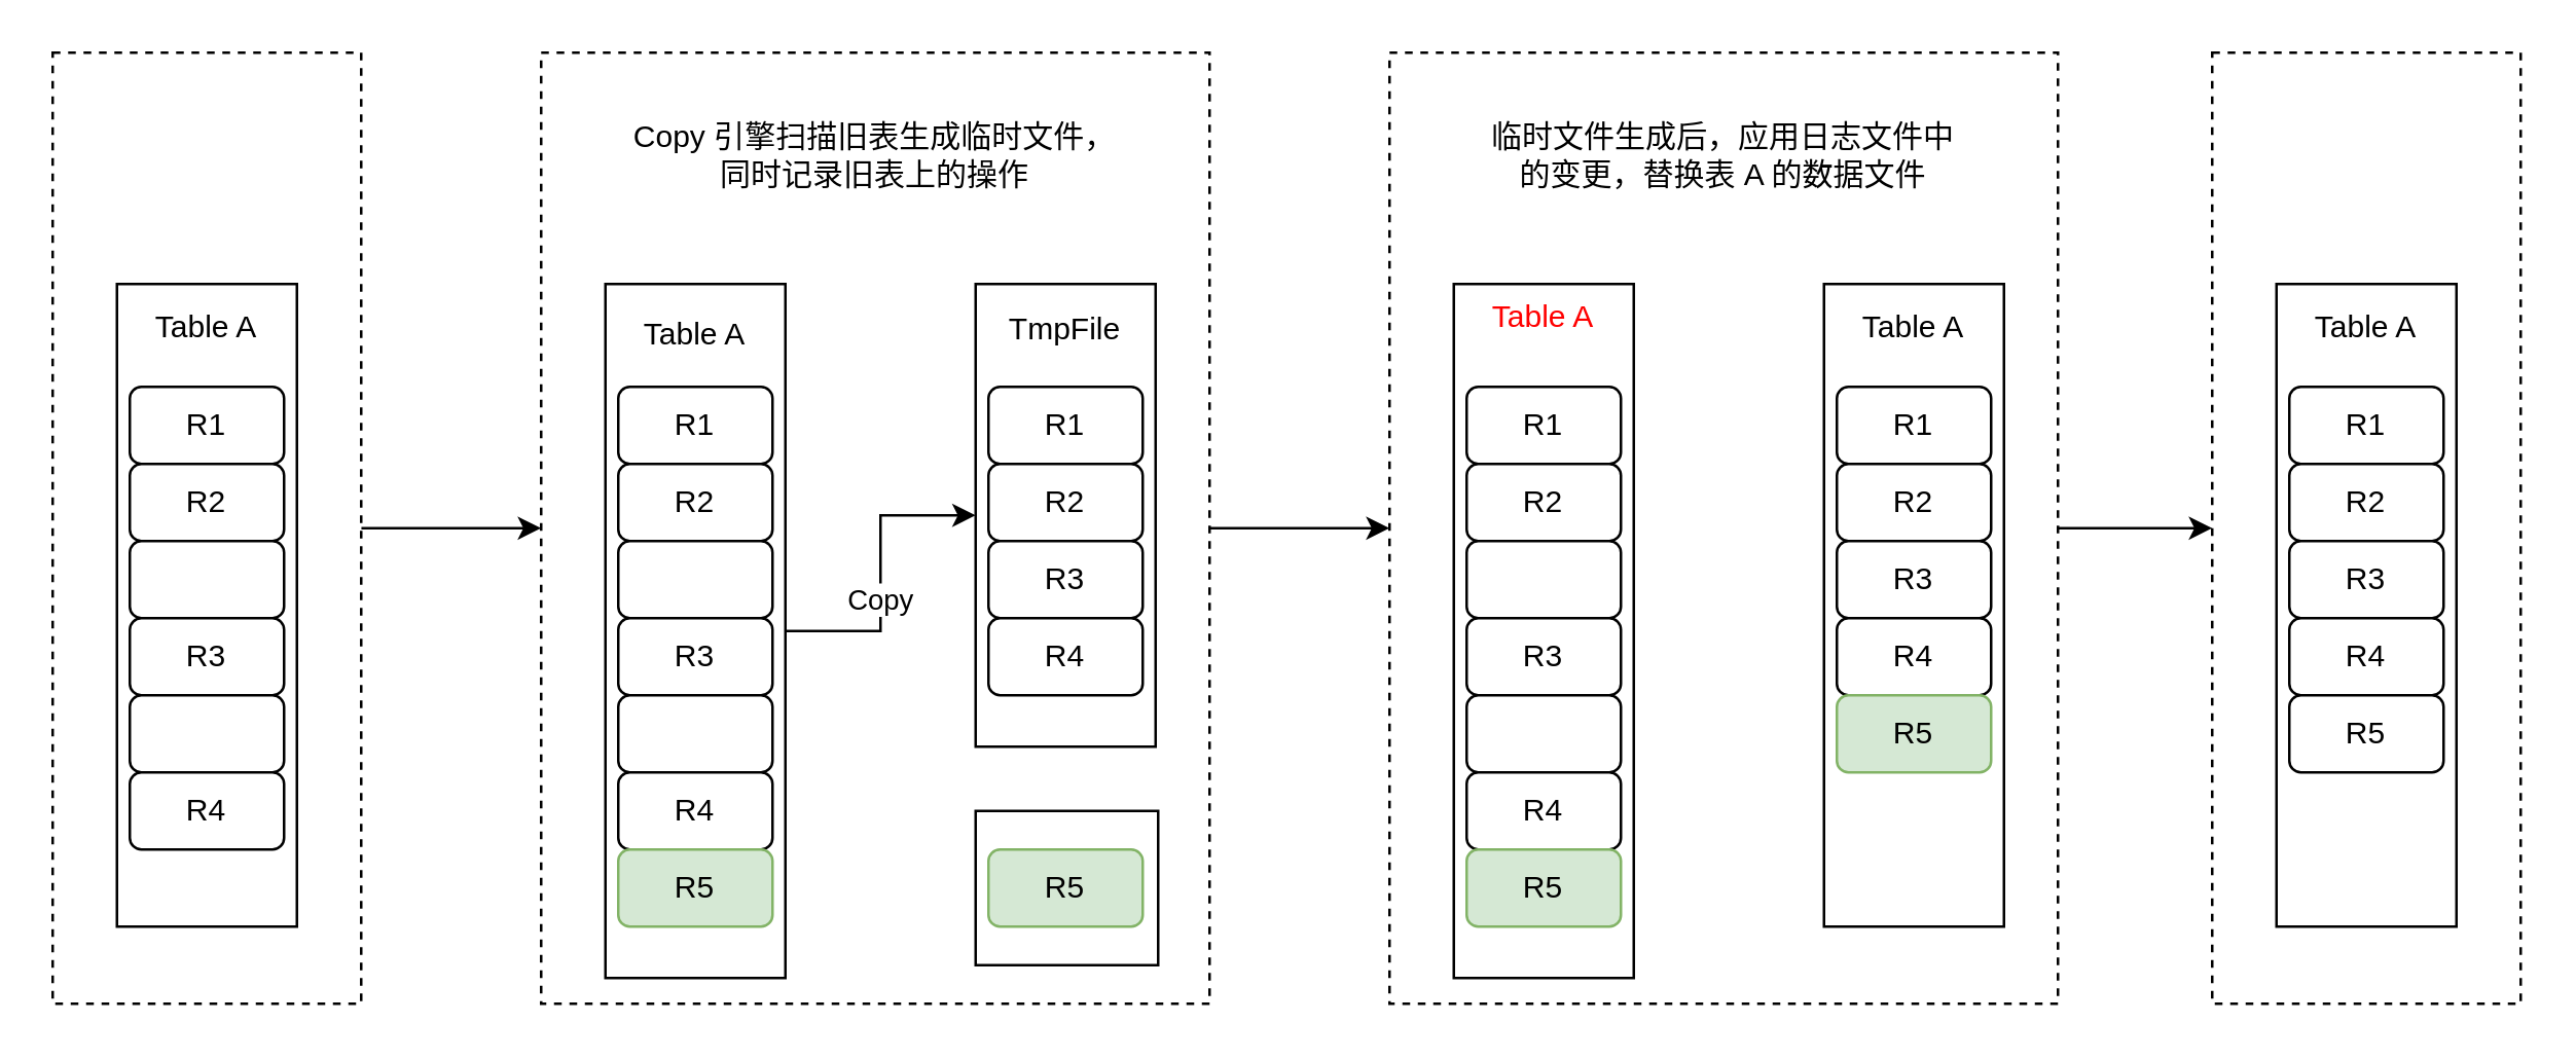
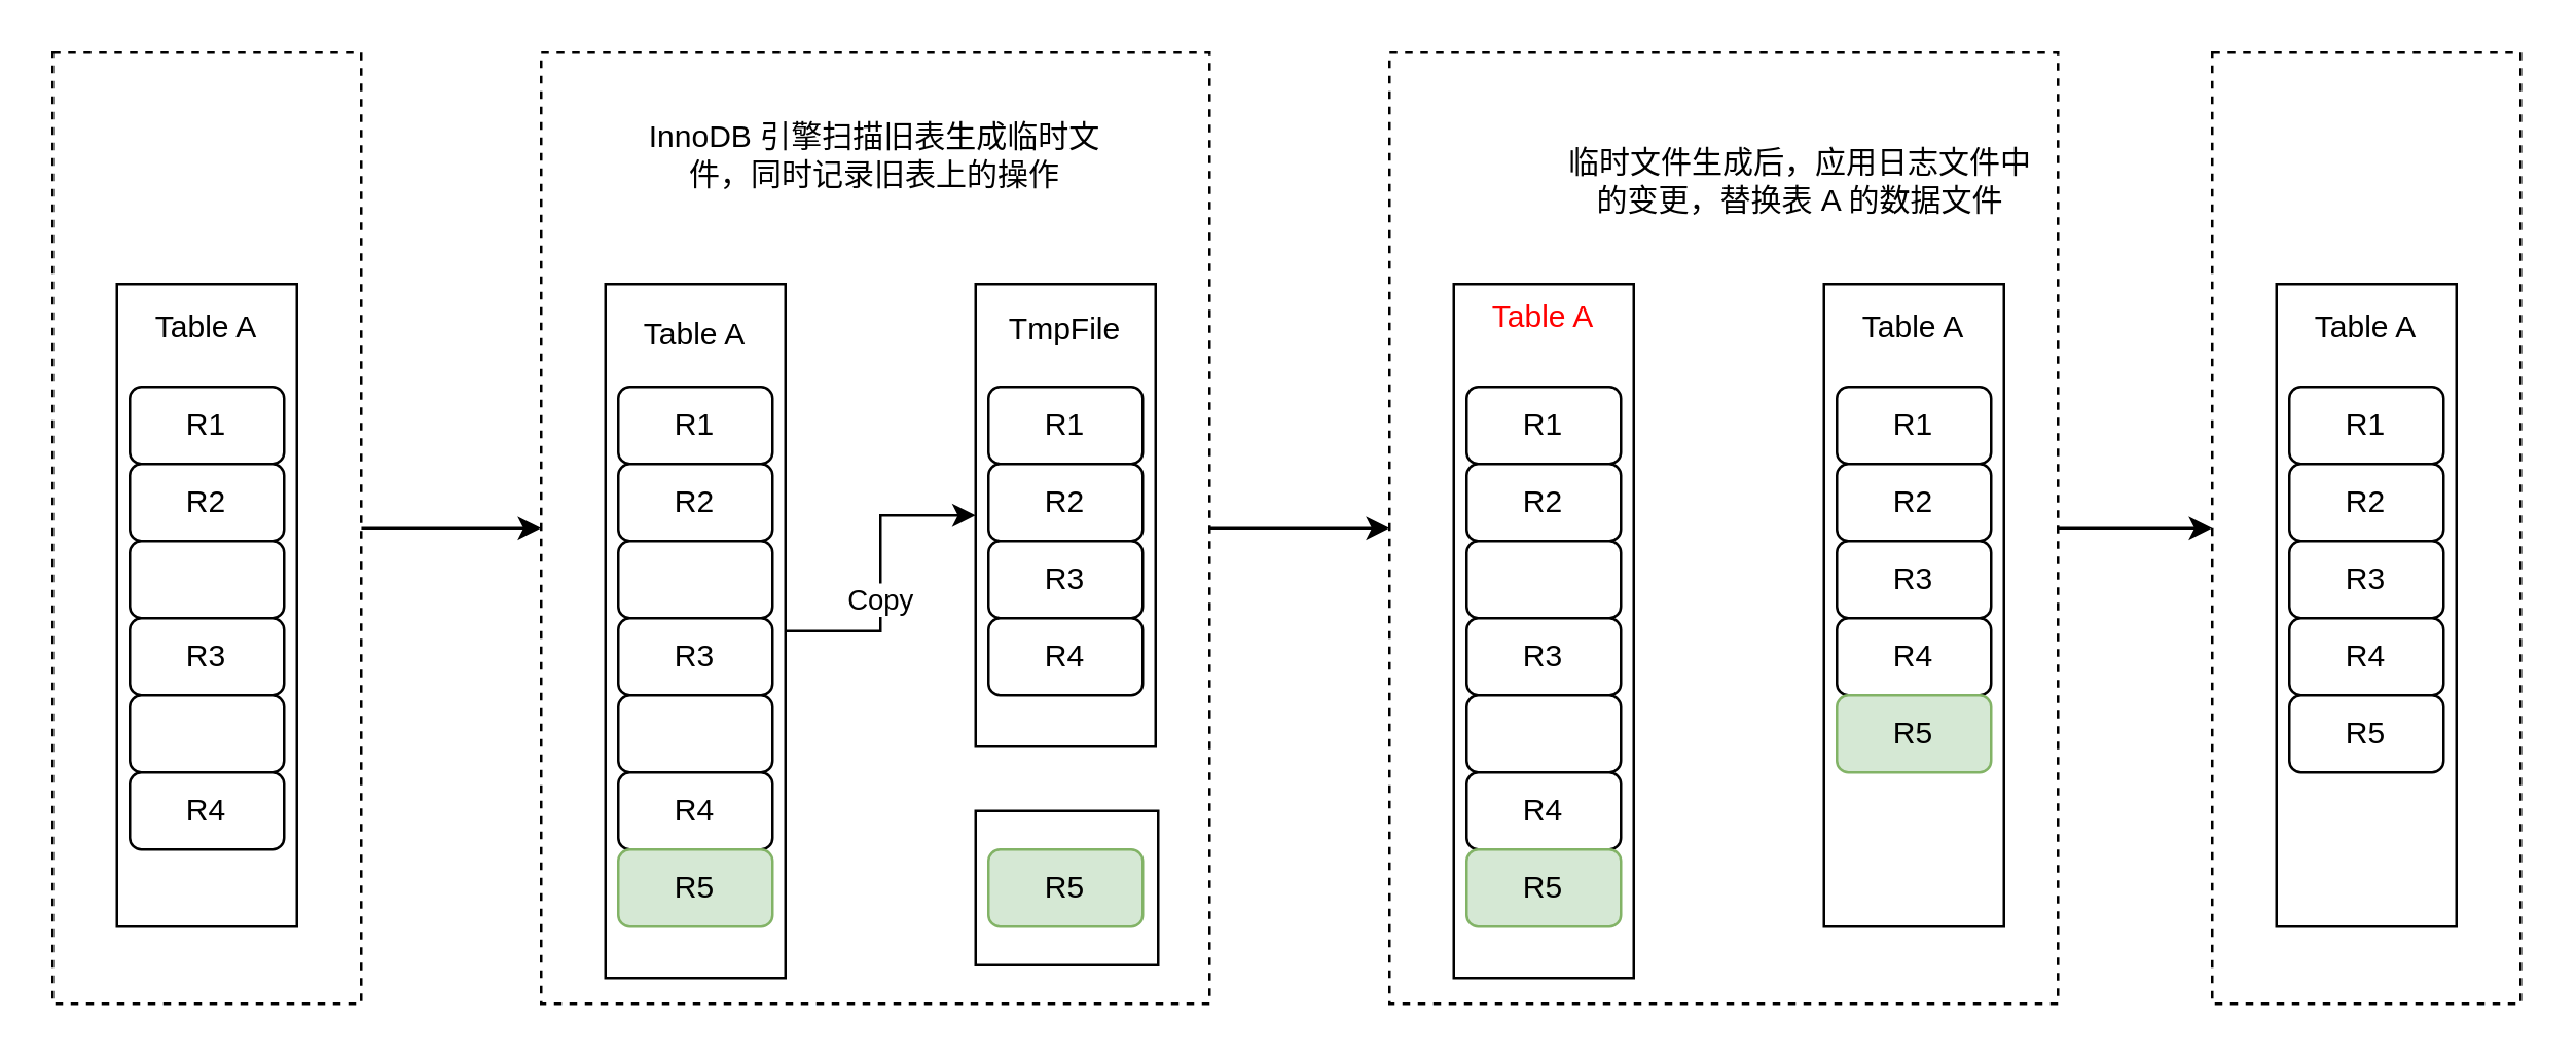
- <mxCell id="27" value="Copy 引擎扫描旧表生成临时文件，同时记录旧表上的操作" style="text;html=1;strokeColor=none;fillColor=none;align=center;verticalAlign=middle;whiteSpace=wrap;rounded=0;" vertex="1" parent="1"><mxGeometry x="245" y="50" width="190" height="20" as="geometry" /></mxCell>
+ <mxCell id="27" value="InnoDB 引擎扫描旧表生成临时文件，同时记录旧表上的操作" style="text;html=1;strokeColor=none;fillColor=none;align=center;verticalAlign=middle;whiteSpace=wrap;rounded=0;" vertex="1" parent="1"><mxGeometry x="245" y="50" width="190" height="20" as="geometry" /></mxCell>
- <mxCell id="42" value="临时文件生成后，应用日志文件中的变更，替换表 A 的数据文件" style="text;html=1;strokeColor=none;fillColor=none;align=center;verticalAlign=middle;whiteSpace=wrap;rounded=0;" vertex="1" parent="1"><mxGeometry x="575" y="50" width="190" height="20" as="geometry" /></mxCell>
+ <mxCell id="42" value="临时文件生成后，应用日志文件中的变更，替换表 A 的数据文件" style="text;html=1;strokeColor=none;fillColor=none;align=center;verticalAlign=middle;whiteSpace=wrap;rounded=0;" vertex="1" parent="1"><mxGeometry x="605" y="60" width="190" height="20" as="geometry" /></mxCell>
